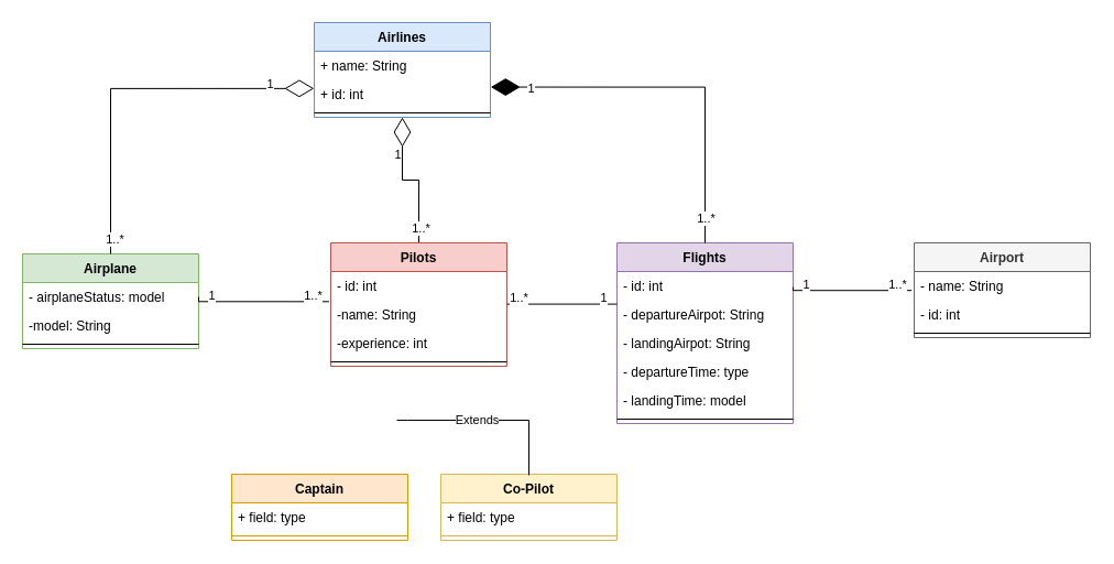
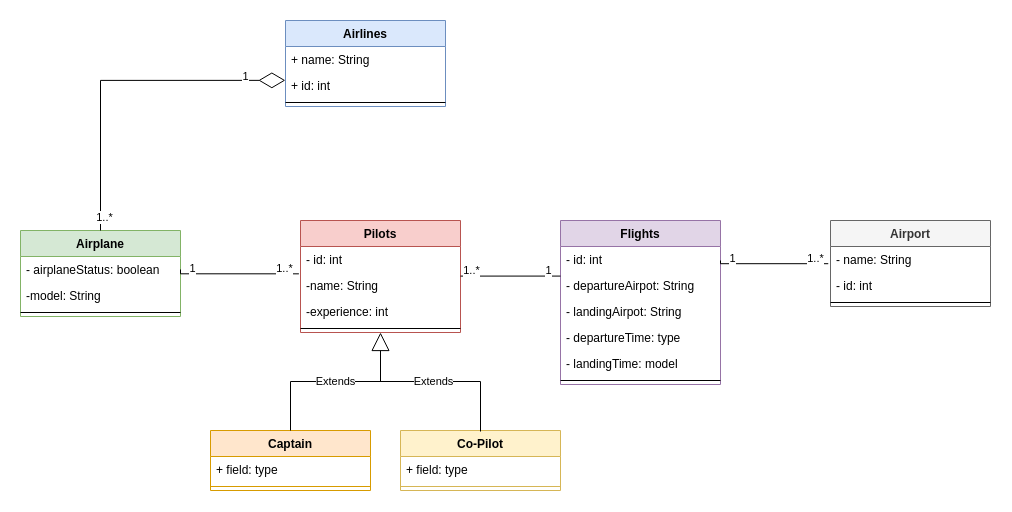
- <mxCell id="43" value="" style="endArrow=diamondThin;endFill=1;endSize=24;html=1;rounded=0;snapToPoint=1;edgeStyle=orthogonalEdgeStyle;exitX=0.5;exitY=0;exitDx=0;exitDy=0;entryX=1.002;entryY=0.252;entryDx=0;entryDy=0;entryPerimeter=0;" parent="1" source="13" target="4" edge="1"><mxGeometry width="160" relative="1" as="geometry"><mxPoint x="899" y="170" as="sourcePoint" /><mxPoint x="759" y="180" as="targetPoint" /><Array as="points"><mxPoint x="640" y="79" /></Array></mxGeometry></mxCell>
- <mxCell id="44" value="1" style="edgeLabel;html=1;align=center;verticalAlign=middle;resizable=0;points=[];" vertex="1" connectable="0" parent="43"><mxGeometry x="0.784" y="1" relative="1" as="geometry"><mxPoint as="offset" /></mxGeometry></mxCell>
- <mxCell id="45" value="1..*" style="edgeLabel;html=1;align=center;verticalAlign=middle;resizable=0;points=[];" vertex="1" connectable="0" parent="43"><mxGeometry x="-0.866" relative="1" as="geometry"><mxPoint as="offset" /></mxGeometry></mxCell>
- <mxCell id="10" value="" style="endArrow=diamondThin;endFill=0;endSize=24;html=1;rounded=0;snapToPoint=1;edgeStyle=orthogonalEdgeStyle;entryX=0.5;entryY=1;entryDx=0;entryDy=0;exitX=0.5;exitY=0;exitDx=0;exitDy=0;" parent="1" edge="1" target="2" source="24"><mxGeometry width="160" relative="1" as="geometry"><mxPoint x="210" y="151.667" as="sourcePoint" /><mxPoint x="370" y="151.667" as="targetPoint" /></mxGeometry></mxCell>
- <mxCell id="11" value="1" style="edgeLabel;html=1;align=center;verticalAlign=middle;resizable=0;points=[];" vertex="1" connectable="0" parent="10"><mxGeometry x="0.759" y="4" relative="1" as="geometry"><mxPoint x="-1" y="17" as="offset" /></mxGeometry></mxCell>
- <mxCell id="12" value="1..*" style="edgeLabel;html=1;align=center;verticalAlign=middle;resizable=0;points=[];" vertex="1" connectable="0" parent="10"><mxGeometry x="-0.78" y="-1" relative="1" as="geometry"><mxPoint as="offset" /></mxGeometry></mxCell>
- <mxCell id="7" value="- airplaneStatus: model" style="text;strokeColor=none;fillColor=none;align=left;verticalAlign=top;spacingLeft=4;spacingRight=4;overflow=hidden;rotatable=0;points=[[0,0.5],[1,0.5]];portConstraint=eastwest;" parent="6" vertex="1"><mxGeometry y="26" width="160" height="26" as="geometry" /></mxCell>
+ <mxCell id="7" value="- airplaneStatus: boolean" style="text;strokeColor=none;fillColor=none;align=left;verticalAlign=top;spacingLeft=4;spacingRight=4;overflow=hidden;rotatable=0;points=[[0,0.5],[1,0.5]];portConstraint=eastwest;" parent="6" vertex="1"><mxGeometry y="26" width="160" height="26" as="geometry" /></mxCell>
+ <mxCell id="35" value="Extends" style="endArrow=block;endSize=16;endFill=0;html=1;rounded=0;edgeStyle=orthogonalEdgeStyle;snapToPoint=1;entryX=0.5;entryY=1;entryDx=0;entryDy=0;exitX=0.5;exitY=0;exitDx=0;exitDy=0;" edge="1" parent="1" source="29" target="24"><mxGeometry width="160" relative="1" as="geometry"><mxPoint x="230" y="351.01" as="sourcePoint" /><mxPoint x="376.96" y="401.01" as="targetPoint" /></mxGeometry></mxCell>
